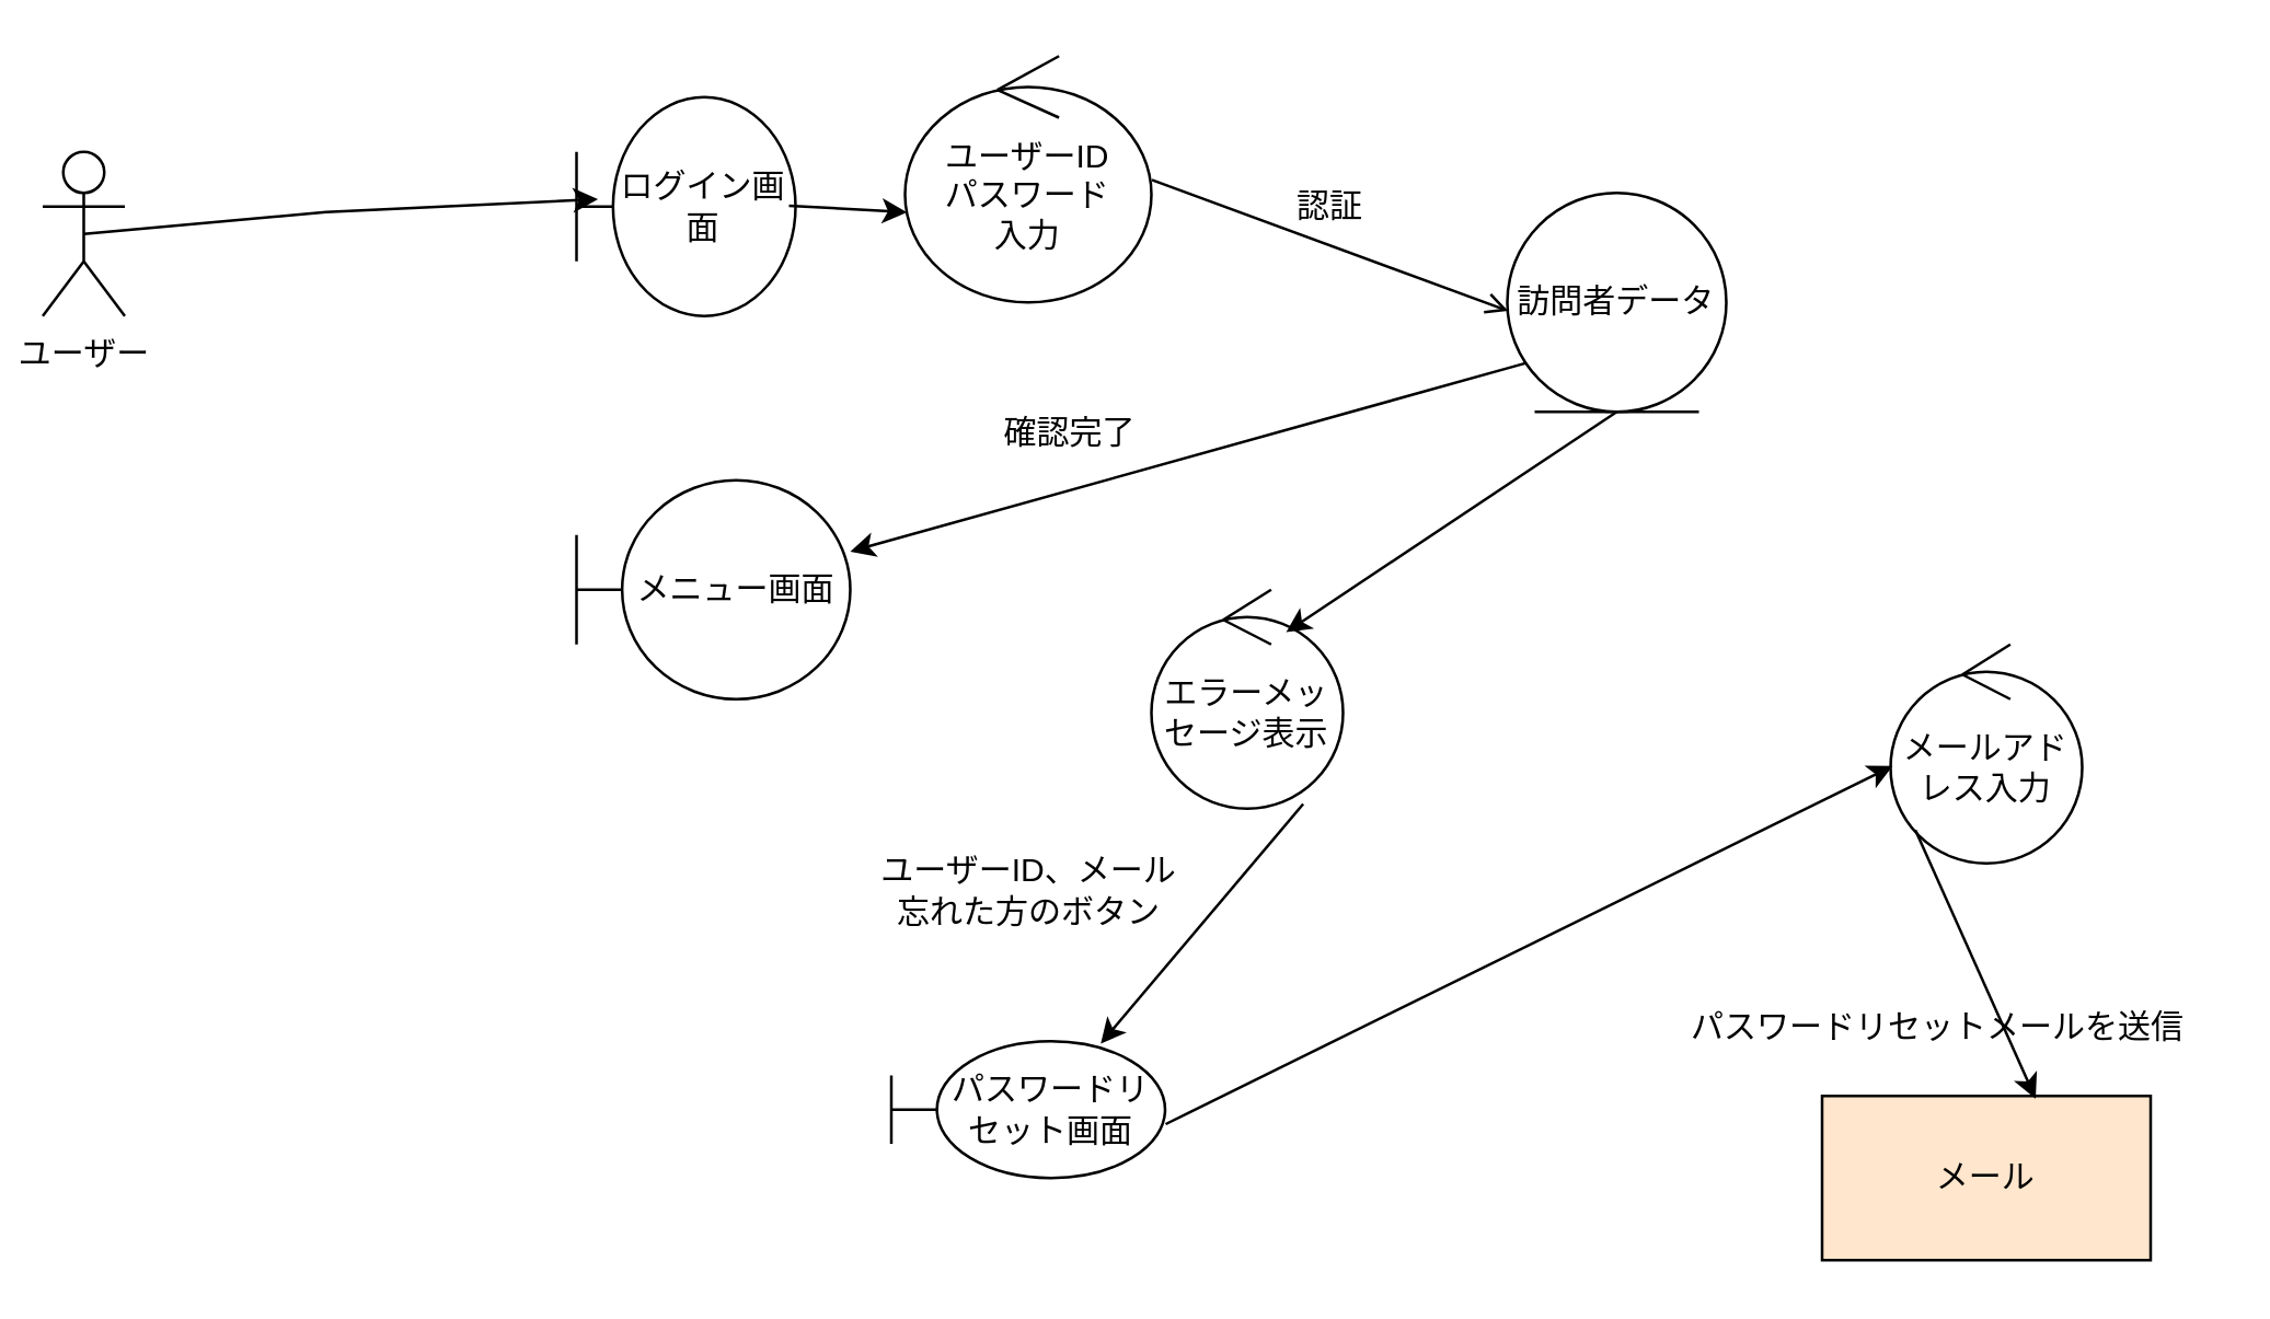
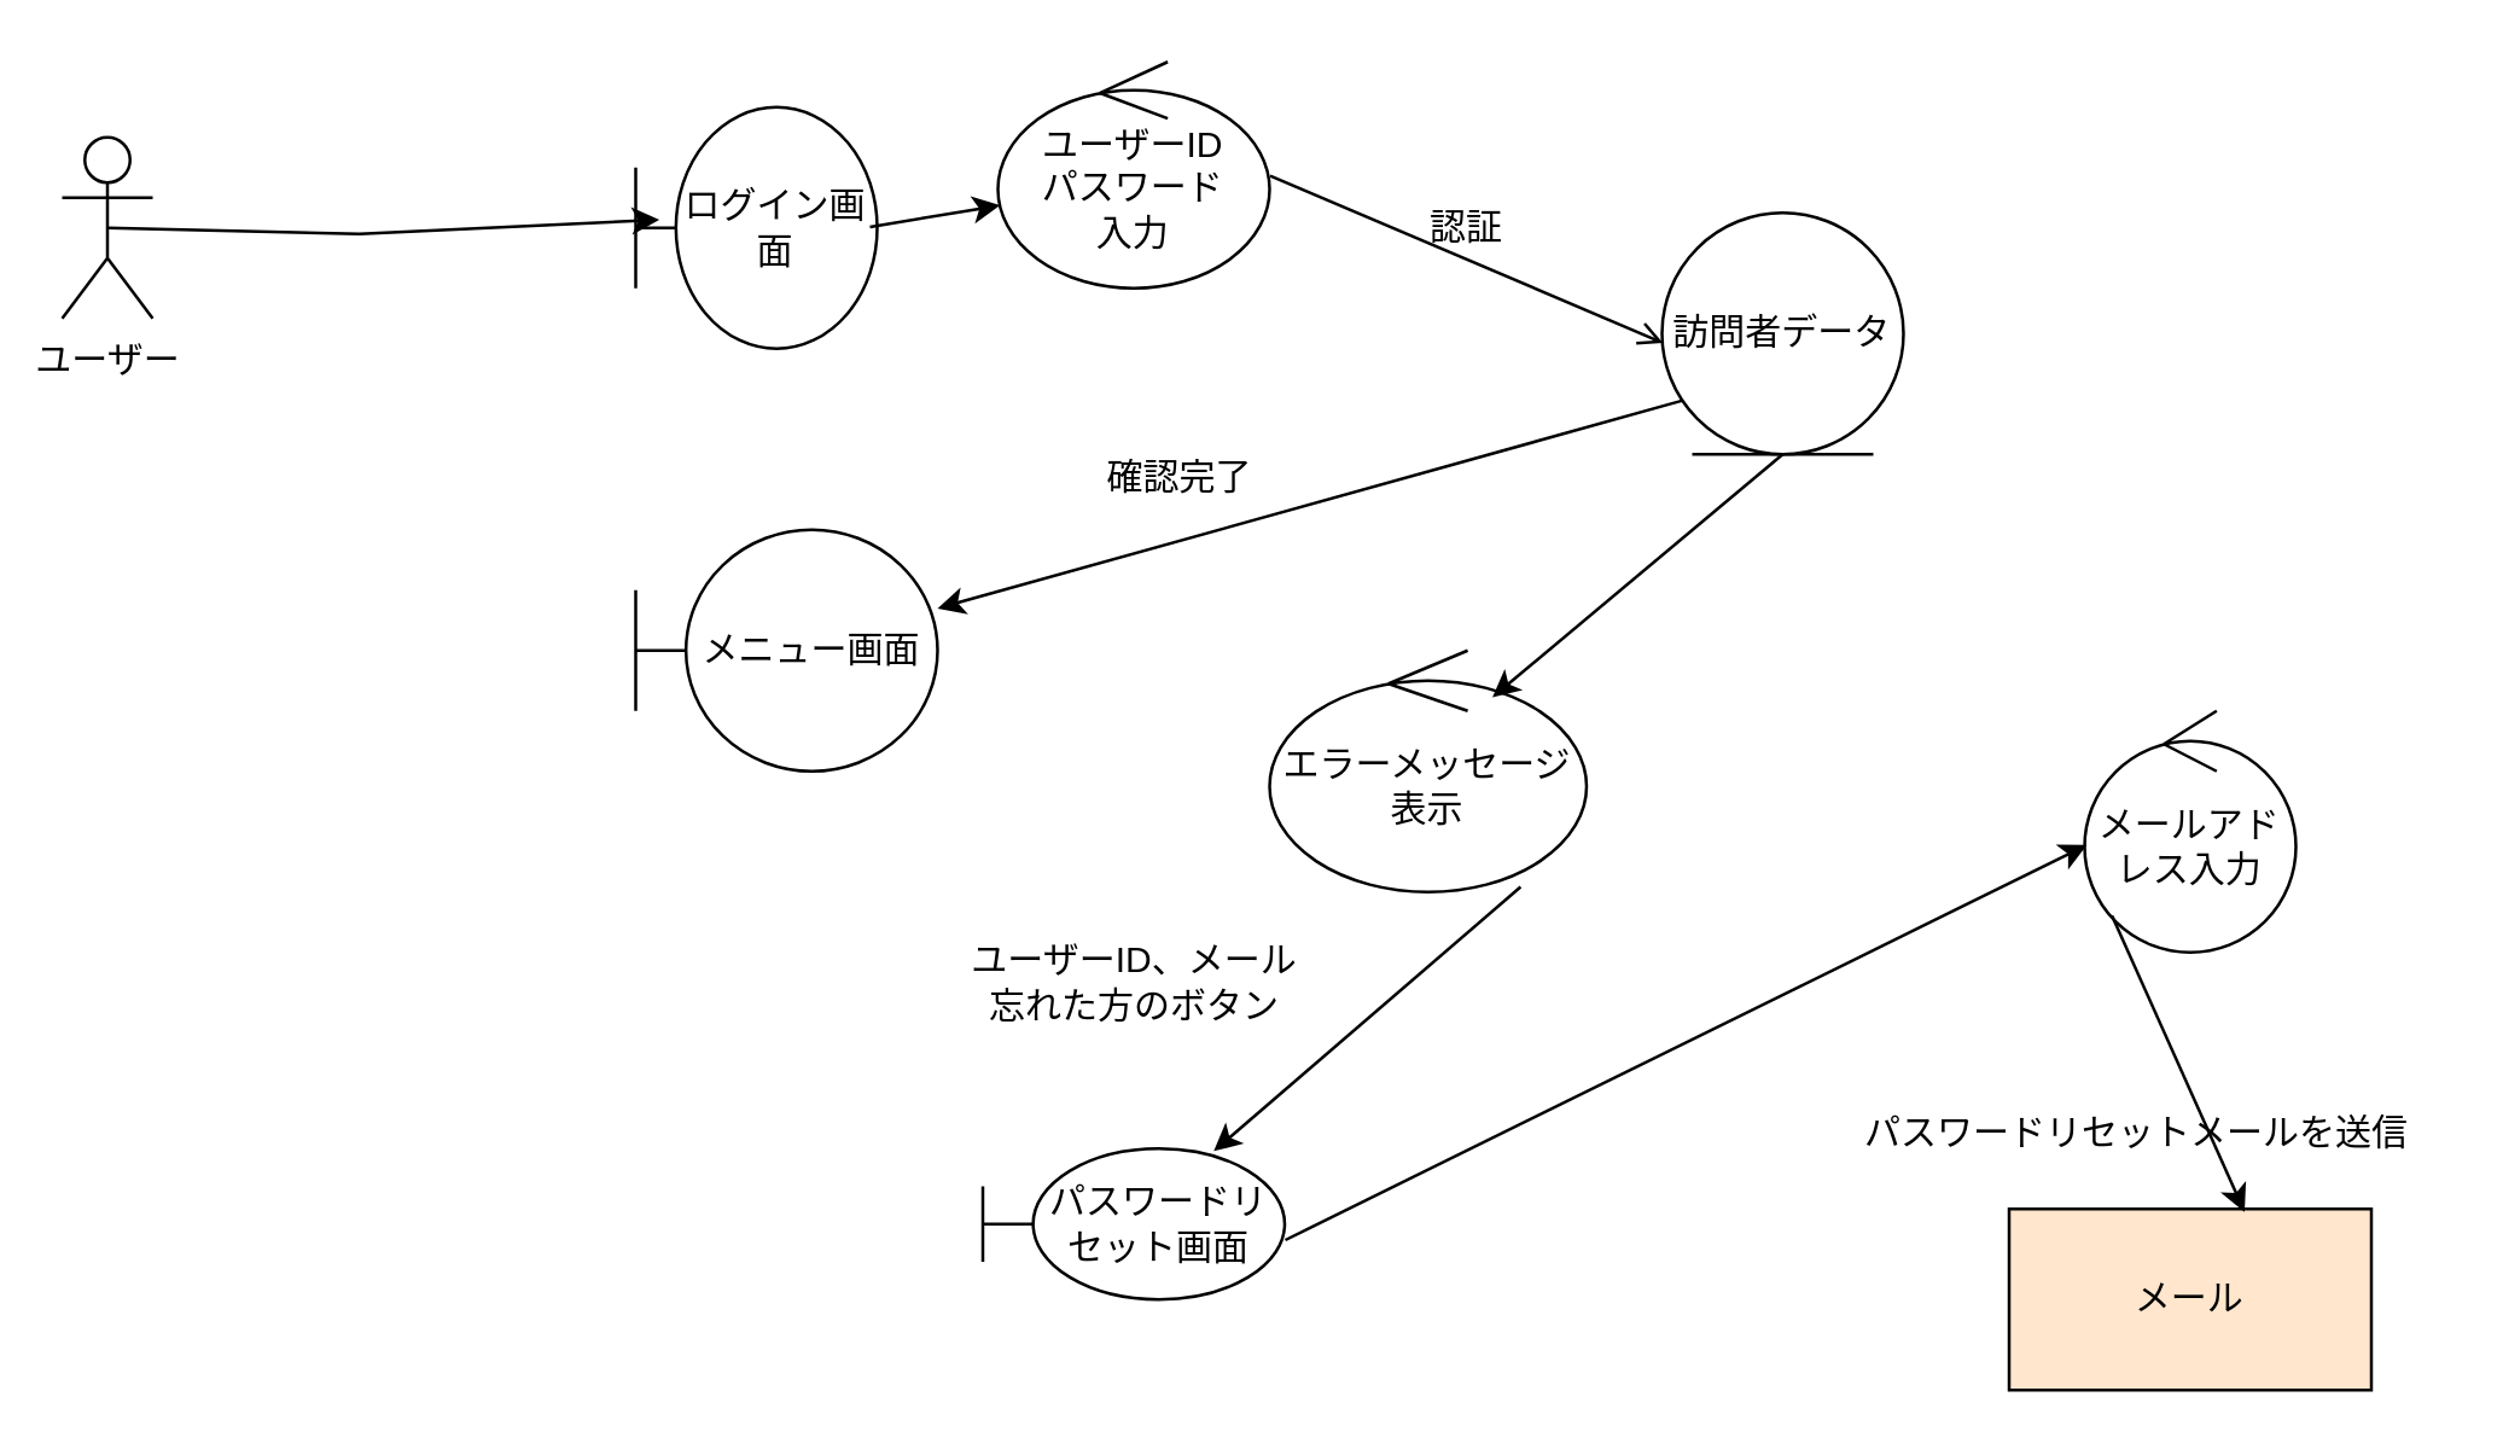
- <mxCell id="4" value="ユーザーID&lt;div&gt;パスワード&lt;/div&gt;&lt;div&gt;入力&lt;/div&gt;" style="ellipse;shape=umlControl;whiteSpace=wrap;html=1;" vertex="1" parent="1"><mxGeometry x="330" y="20" width="90" height="90" as="geometry" /></mxCell>
+ <mxCell id="4" value="ユーザーID&lt;div&gt;パスワード&lt;/div&gt;&lt;div&gt;入力&lt;/div&gt;" style="ellipse;shape=umlControl;whiteSpace=wrap;html=1;" vertex="1" parent="1"><mxGeometry x="330" y="20" width="90" height="75" as="geometry" /></mxCell>
- <mxCell id="2" value="ユーザー" style="shape=umlActor;verticalLabelPosition=bottom;verticalAlign=top;html=1;outlineConnect=0;" parent="1" vertex="1"><mxGeometry x="15" y="55" width="30" height="60" as="geometry" /></mxCell>
+ <mxCell id="2" value="ユーザー" style="shape=umlActor;verticalLabelPosition=bottom;verticalAlign=top;html=1;outlineConnect=0;" parent="1" vertex="1"><mxGeometry x="20" y="45" width="30" height="60" as="geometry" /></mxCell>
- <mxCell id="5" value="&lt;span style=&quot;font-weight: normal;&quot;&gt;エラーメッセージ表示&lt;/span&gt;" style="ellipse;shape=umlControl;whiteSpace=wrap;html=1;fontStyle=1" vertex="1" parent="1"><mxGeometry x="420" y="215" width="70" height="80" as="geometry" /></mxCell>
+ <mxCell id="5" value="&lt;span style=&quot;font-weight: normal;&quot;&gt;エラーメッセージ表示&lt;/span&gt;" style="ellipse;shape=umlControl;whiteSpace=wrap;html=1;fontStyle=1" vertex="1" parent="1"><mxGeometry x="420" y="215" width="105" height="80" as="geometry" /></mxCell>
